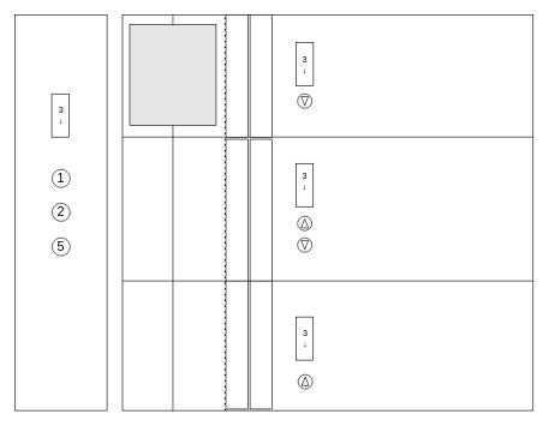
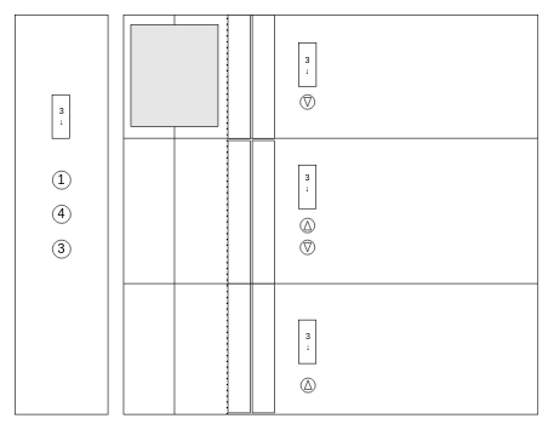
- <mxCell id="21" value="&lt;font style=&quot;font-size: 18px&quot;&gt;2&lt;/font&gt;" style="text;html=1;strokeColor=none;fillColor=none;align=center;verticalAlign=middle;whiteSpace=wrap;rounded=0;fontSize=13;" parent="2" vertex="1"><mxGeometry x="46.25" y="265.75" width="35" height="17.5" as="geometry" /></mxCell>
+ <mxCell id="21" value="&lt;font style=&quot;font-size: 18px&quot;&gt;4&lt;/font&gt;" style="text;html=1;strokeColor=none;fillColor=none;align=center;verticalAlign=middle;whiteSpace=wrap;rounded=0;fontSize=13;" parent="2" vertex="1"><mxGeometry x="46.25" y="265.75" width="35" height="17.5" as="geometry" /></mxCell>
- <mxCell id="23" value="&lt;font style=&quot;font-size: 18px&quot;&gt;5&lt;/font&gt;" style="text;html=1;strokeColor=none;fillColor=none;align=center;verticalAlign=middle;whiteSpace=wrap;rounded=0;fontSize=13;" parent="2" vertex="1"><mxGeometry x="46.25" y="313.75" width="35" height="17.5" as="geometry" /></mxCell>
+ <mxCell id="23" value="&lt;font style=&quot;font-size: 18px&quot;&gt;3&lt;/font&gt;" style="text;html=1;strokeColor=none;fillColor=none;align=center;verticalAlign=middle;whiteSpace=wrap;rounded=0;fontSize=13;" parent="2" vertex="1"><mxGeometry x="46.25" y="313.75" width="35" height="17.5" as="geometry" /></mxCell>
